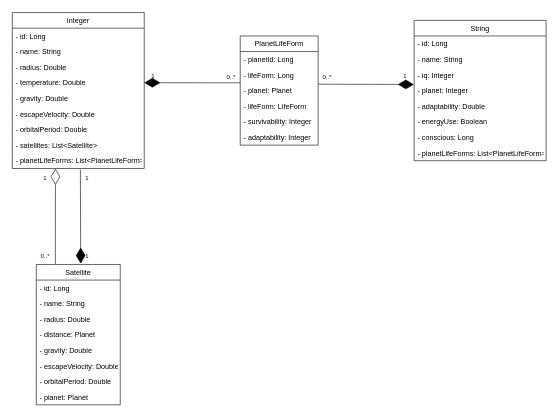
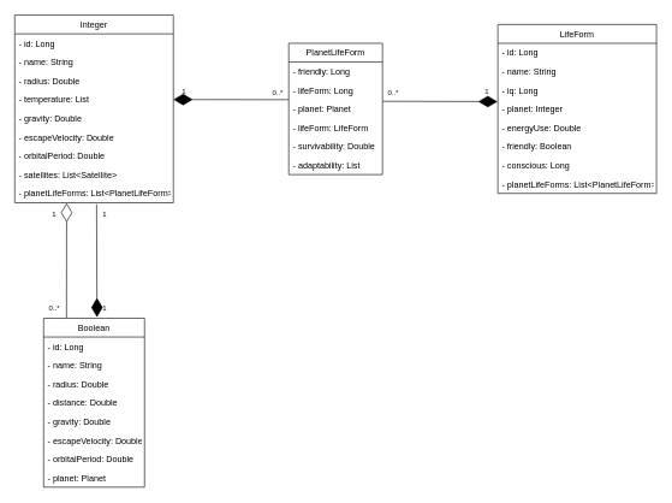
- <mxCell id="21" value="String" style="swimlane;fontStyle=0;childLayout=stackLayout;horizontal=1;startSize=26;fillColor=none;horizontalStack=0;resizeParent=1;resizeParentMax=0;resizeLast=0;collapsible=1;marginBottom=0;" parent="1" vertex="1"><mxGeometry x="690" y="33" width="220" height="234" as="geometry" /></mxCell>
+ <mxCell id="21" value="LifeForm" style="swimlane;fontStyle=0;childLayout=stackLayout;horizontal=1;startSize=26;fillColor=none;horizontalStack=0;resizeParent=1;resizeParentMax=0;resizeLast=0;collapsible=1;marginBottom=0;" parent="1" vertex="1"><mxGeometry x="690" y="33" width="220" height="234" as="geometry" /></mxCell>
- <mxCell id="31" value="- planetId: Long" style="text;strokeColor=none;fillColor=none;align=left;verticalAlign=top;spacingLeft=4;spacingRight=4;overflow=hidden;rotatable=0;points=[[0,0.5],[1,0.5]];portConstraint=eastwest;" parent="30" vertex="1"><mxGeometry y="26" width="130" height="26" as="geometry" /></mxCell>
+ <mxCell id="31" value="- friendly: Long" style="text;strokeColor=none;fillColor=none;align=left;verticalAlign=top;spacingLeft=4;spacingRight=4;overflow=hidden;rotatable=0;points=[[0,0.5],[1,0.5]];portConstraint=eastwest;" parent="30" vertex="1"><mxGeometry y="26" width="130" height="26" as="geometry" /></mxCell>
- <mxCell id="24" value="- iq: Integer" style="text;strokeColor=none;fillColor=none;align=left;verticalAlign=top;spacingLeft=4;spacingRight=4;overflow=hidden;rotatable=0;points=[[0,0.5],[1,0.5]];portConstraint=eastwest;" parent="21" vertex="1"><mxGeometry y="78" width="220" height="26" as="geometry" /></mxCell>
+ <mxCell id="24" value="- iq: Long" style="text;strokeColor=none;fillColor=none;align=left;verticalAlign=top;spacingLeft=4;spacingRight=4;overflow=hidden;rotatable=0;points=[[0,0.5],[1,0.5]];portConstraint=eastwest;" parent="21" vertex="1"><mxGeometry y="78" width="220" height="26" as="geometry" /></mxCell>
- <mxCell id="6" value="- temperature: Double" style="text;strokeColor=none;fillColor=none;align=left;verticalAlign=top;spacingLeft=4;spacingRight=4;overflow=hidden;rotatable=0;points=[[0,0.5],[1,0.5]];portConstraint=eastwest;" parent="2" vertex="1"><mxGeometry y="104" width="220" height="26" as="geometry" /></mxCell>
+ <mxCell id="6" value="- temperature: List" style="text;strokeColor=none;fillColor=none;align=left;verticalAlign=top;spacingLeft=4;spacingRight=4;overflow=hidden;rotatable=0;points=[[0,0.5],[1,0.5]];portConstraint=eastwest;" parent="2" vertex="1"><mxGeometry y="104" width="220" height="26" as="geometry" /></mxCell>
- <mxCell id="26" value="- adaptability: Double" style="text;strokeColor=none;fillColor=none;align=left;verticalAlign=top;spacingLeft=4;spacingRight=4;overflow=hidden;rotatable=0;points=[[0,0.5],[1,0.5]];portConstraint=eastwest;" parent="21" vertex="1"><mxGeometry y="130" width="220" height="26" as="geometry" /></mxCell>
+ <mxCell id="26" value="- energyUse: Double" style="text;strokeColor=none;fillColor=none;align=left;verticalAlign=top;spacingLeft=4;spacingRight=4;overflow=hidden;rotatable=0;points=[[0,0.5],[1,0.5]];portConstraint=eastwest;" parent="21" vertex="1"><mxGeometry y="130" width="220" height="26" as="geometry" /></mxCell>
- <mxCell id="35" value="- survivability: Integer" style="text;strokeColor=none;fillColor=none;align=left;verticalAlign=top;spacingLeft=4;spacingRight=4;overflow=hidden;rotatable=0;points=[[0,0.5],[1,0.5]];portConstraint=eastwest;" parent="30" vertex="1"><mxGeometry y="130" width="130" height="26" as="geometry" /></mxCell>
+ <mxCell id="35" value="- survivability: Double" style="text;strokeColor=none;fillColor=none;align=left;verticalAlign=top;spacingLeft=4;spacingRight=4;overflow=hidden;rotatable=0;points=[[0,0.5],[1,0.5]];portConstraint=eastwest;" parent="30" vertex="1"><mxGeometry y="130" width="130" height="26" as="geometry" /></mxCell>
- <mxCell id="27" value="- energyUse: Boolean" style="text;strokeColor=none;fillColor=none;align=left;verticalAlign=top;spacingLeft=4;spacingRight=4;overflow=hidden;rotatable=0;points=[[0,0.5],[1,0.5]];portConstraint=eastwest;" parent="21" vertex="1"><mxGeometry y="156" width="220" height="26" as="geometry" /></mxCell>
+ <mxCell id="27" value="- friendly: Boolean" style="text;strokeColor=none;fillColor=none;align=left;verticalAlign=top;spacingLeft=4;spacingRight=4;overflow=hidden;rotatable=0;points=[[0,0.5],[1,0.5]];portConstraint=eastwest;" parent="21" vertex="1"><mxGeometry y="156" width="220" height="26" as="geometry" /></mxCell>
- <mxCell id="36" value="- adaptability: Integer" style="text;strokeColor=none;fillColor=none;align=left;verticalAlign=top;spacingLeft=4;spacingRight=4;overflow=hidden;rotatable=0;points=[[0,0.5],[1,0.5]];portConstraint=eastwest;" parent="30" vertex="1"><mxGeometry y="156" width="130" height="26" as="geometry" /></mxCell>
+ <mxCell id="36" value="- adaptability: List" style="text;strokeColor=none;fillColor=none;align=left;verticalAlign=top;spacingLeft=4;spacingRight=4;overflow=hidden;rotatable=0;points=[[0,0.5],[1,0.5]];portConstraint=eastwest;" parent="30" vertex="1"><mxGeometry y="156" width="130" height="26" as="geometry" /></mxCell>
- <mxCell id="12" value="Satellite" style="swimlane;fontStyle=0;childLayout=stackLayout;horizontal=1;startSize=26;fillColor=none;horizontalStack=0;resizeParent=1;resizeParentMax=0;resizeLast=0;collapsible=1;marginBottom=0;" parent="1" vertex="1"><mxGeometry x="60" y="440" width="140" height="234" as="geometry" /></mxCell>
+ <mxCell id="12" value="Boolean" style="swimlane;fontStyle=0;childLayout=stackLayout;horizontal=1;startSize=26;fillColor=none;horizontalStack=0;resizeParent=1;resizeParentMax=0;resizeLast=0;collapsible=1;marginBottom=0;" parent="1" vertex="1"><mxGeometry x="60" y="440" width="140" height="234" as="geometry" /></mxCell>
- <mxCell id="16" value="- distance: Planet" style="text;strokeColor=none;fillColor=none;align=left;verticalAlign=top;spacingLeft=4;spacingRight=4;overflow=hidden;rotatable=0;points=[[0,0.5],[1,0.5]];portConstraint=eastwest;" parent="12" vertex="1"><mxGeometry y="104" width="140" height="26" as="geometry" /></mxCell>
+ <mxCell id="16" value="- distance: Double" style="text;strokeColor=none;fillColor=none;align=left;verticalAlign=top;spacingLeft=4;spacingRight=4;overflow=hidden;rotatable=0;points=[[0,0.5],[1,0.5]];portConstraint=eastwest;" parent="12" vertex="1"><mxGeometry y="104" width="140" height="26" as="geometry" /></mxCell>
